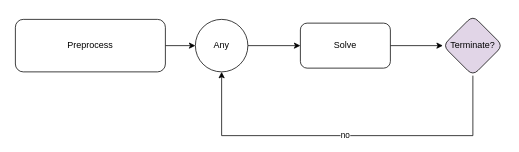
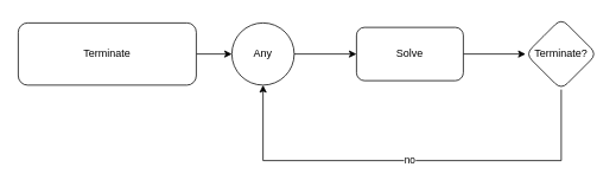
- <mxCell id="3" value="Preprocess" style="rounded=1;whiteSpace=wrap;html=1;" vertex="1" parent="1"><mxGeometry x="20" y="25" width="200" height="70" as="geometry" /></mxCell>
+ <mxCell id="3" value="Terminate" style="rounded=1;whiteSpace=wrap;html=1;" vertex="1" parent="1"><mxGeometry x="20" y="25" width="200" height="70" as="geometry" /></mxCell>
- <mxCell id="8" value="Terminate?" style="rhombus;whiteSpace=wrap;html=1;rounded=1;fillColor=#e1d5e7;" vertex="1" parent="1"><mxGeometry x="590" y="20" width="80" height="80" as="geometry" /></mxCell>
+ <mxCell id="8" value="Terminate?" style="rhombus;whiteSpace=wrap;html=1;rounded=1;" vertex="1" parent="1"><mxGeometry x="590" y="20" width="80" height="80" as="geometry" /></mxCell>
